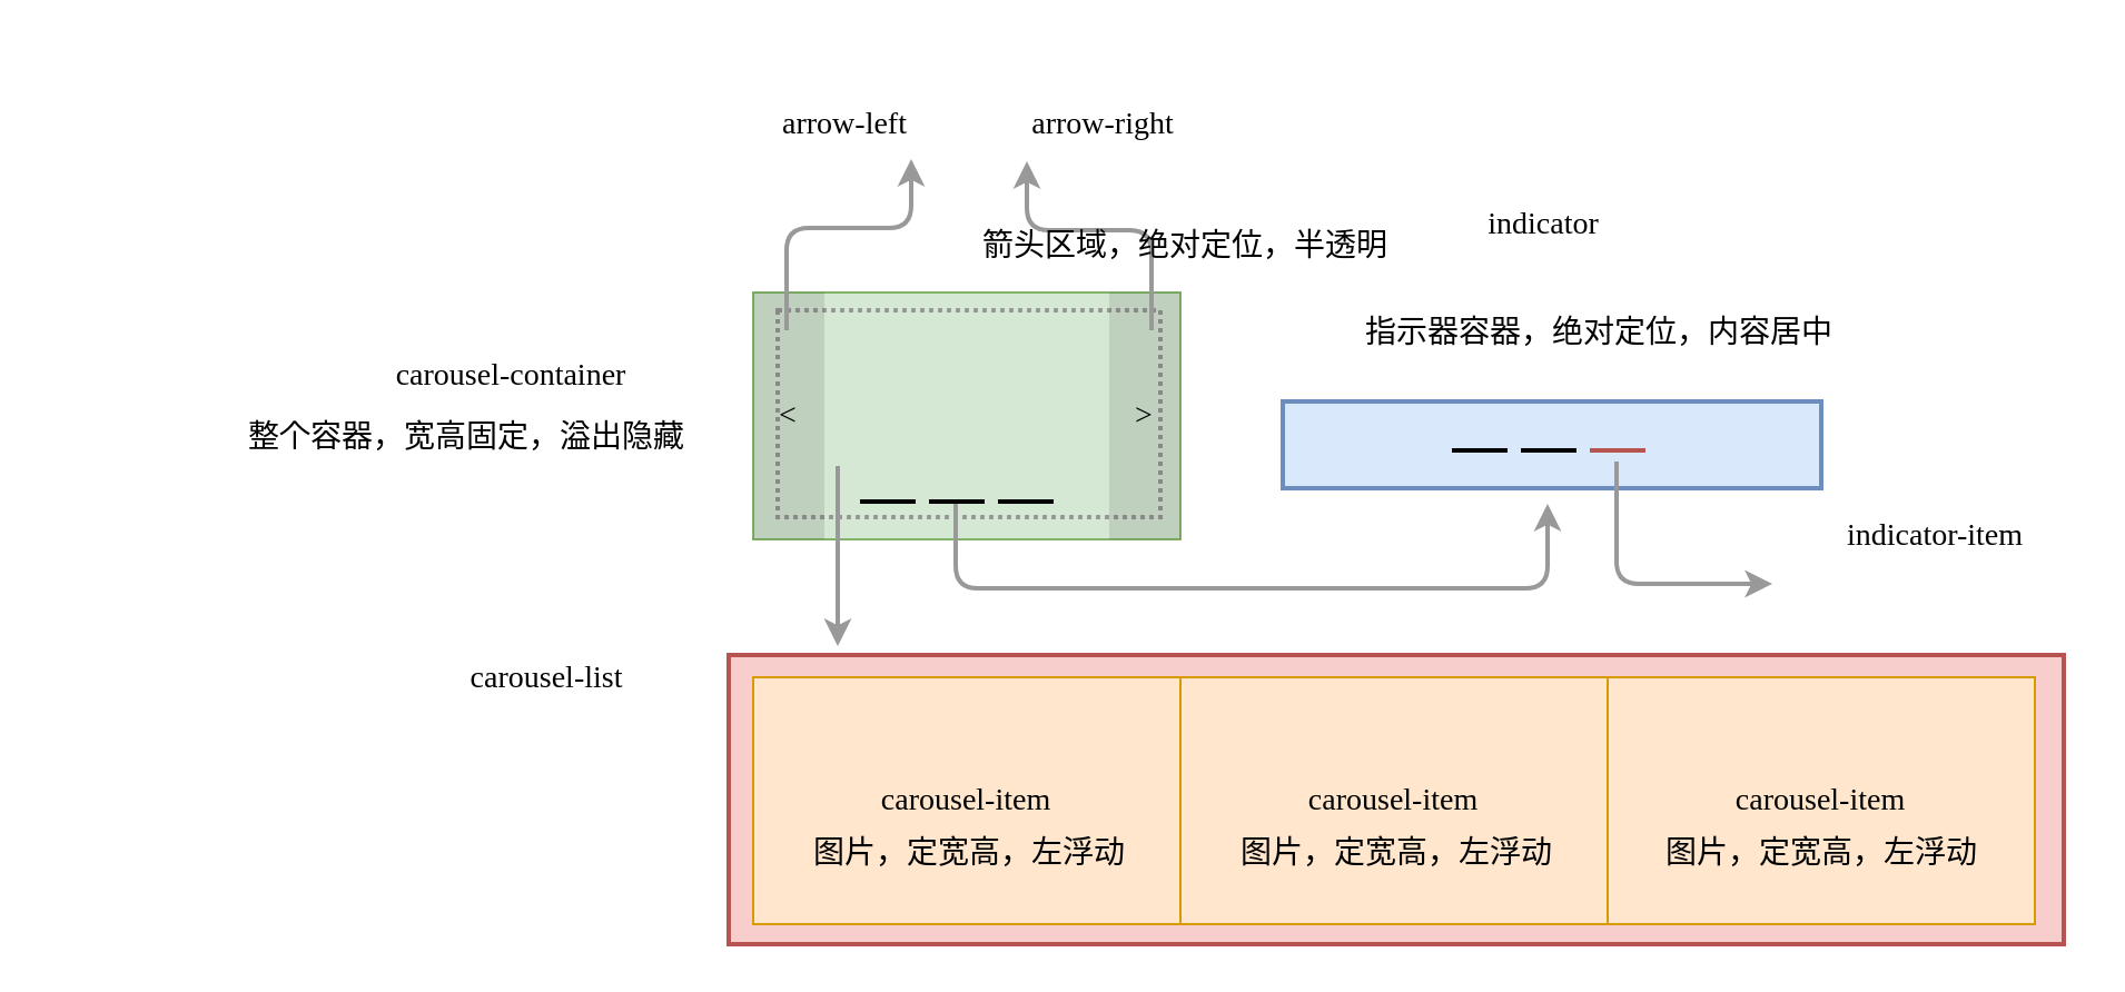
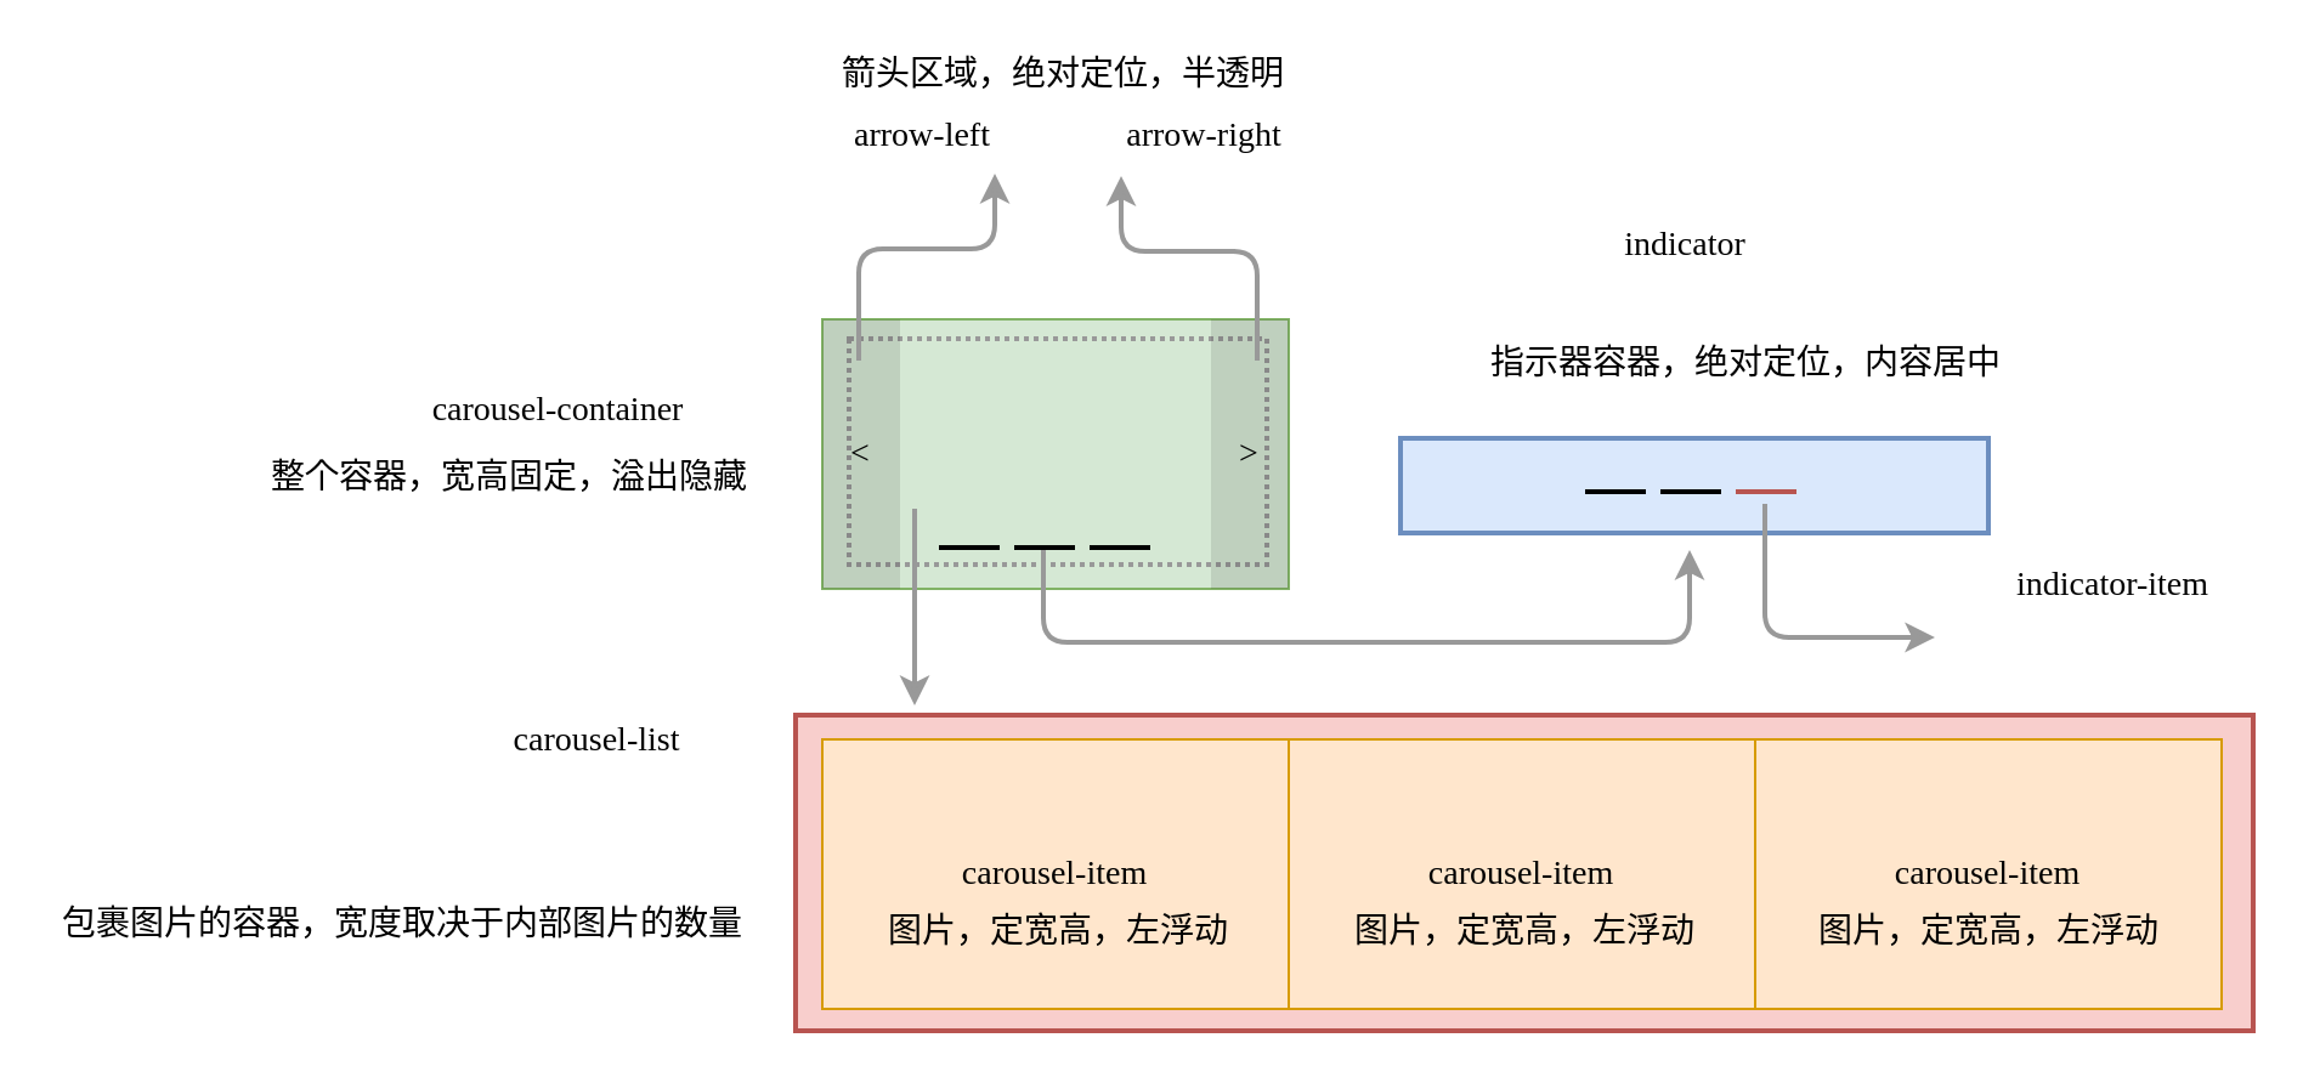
- <mxCell id="34" value="箭头区域，绝对定位，半透明" style="text;html=1;align=center;verticalAlign=middle;resizable=0;points=[];autosize=1;strokeColor=none;fontSize=14;fontFamily=Roboto Mono;" vertex="1" parent="1"><mxGeometry x="436" y="100" width="192" height="21" as="geometry" /></mxCell>
+ <mxCell id="34" value="箭头区域，绝对定位，半透明" style="text;html=1;align=center;verticalAlign=middle;resizable=0;points=[];autosize=1;strokeColor=none;fontSize=14;fontFamily=Roboto Mono;" vertex="1" parent="1"><mxGeometry x="341" y="20" width="192" height="21" as="geometry" /></mxCell>
+ <mxCell id="20" value="包裹图片的容器，宽度取决于内部图片的数量" style="text;html=1;align=center;verticalAlign=middle;resizable=0;points=[];autosize=1;strokeColor=none;fontFamily=Roboto Mono;fontSize=14;" vertex="1" parent="1"><mxGeometry x="20" y="370" width="290" height="21" as="geometry" /></mxCell>
